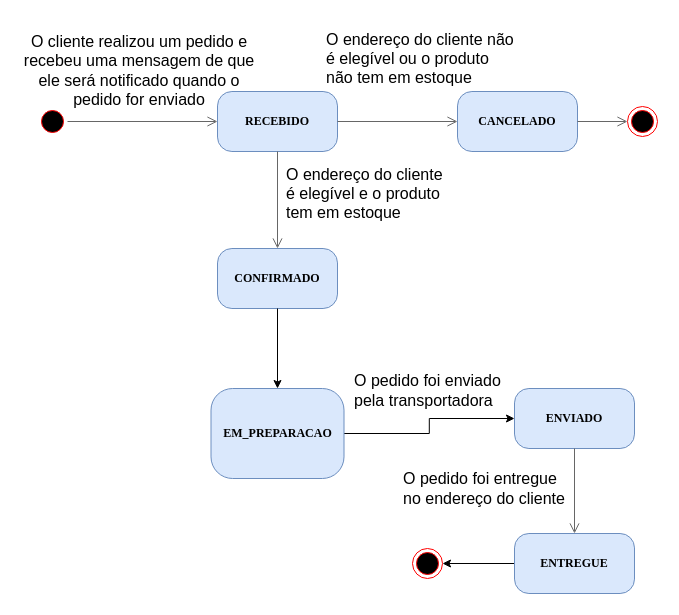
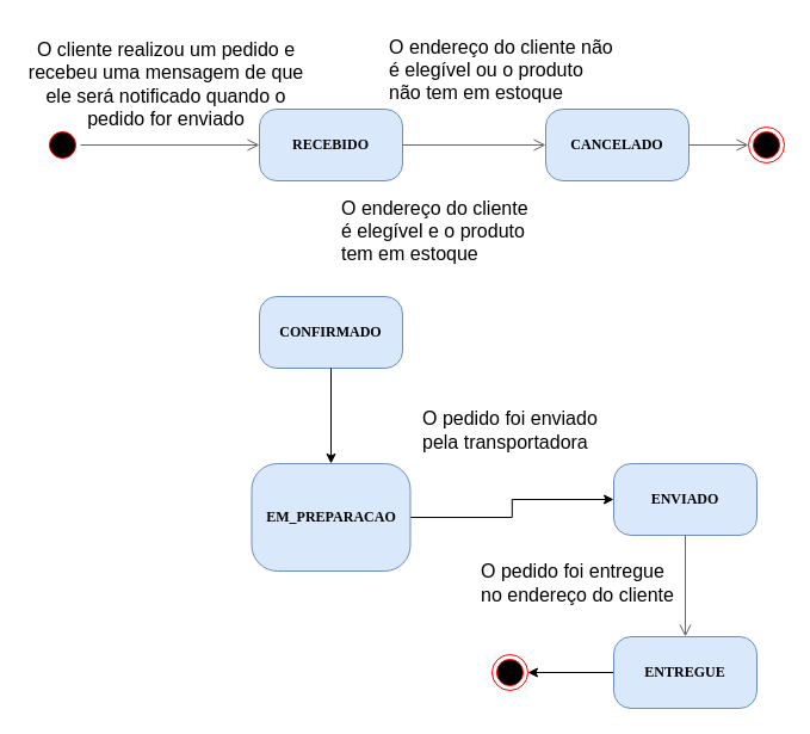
- <mxCell id="7" style="html=1;labelBackgroundColor=none;endArrow=open;endSize=8;fontFamily=Verdana;fontSize=12;align=left;strokeColor=#666666;fillColor=#f5f5f5;entryX=0.5;entryY=0;entryDx=0;entryDy=0;exitX=0.5;exitY=1;exitDx=0;exitDy=0;" edge="1" parent="1" source="4" target="6"><mxGeometry relative="1" as="geometry"><mxPoint x="298" y="151" as="sourcePoint" /><mxPoint x="317" y="131" as="targetPoint" /></mxGeometry></mxCell>
- <mxCell id="18" value="&lt;span style=&quot;font-size: 16px;&quot;&gt;O pedido foi enviado pela transportadora&lt;/span&gt;" style="text;html=1;strokeColor=none;fillColor=none;align=left;verticalAlign=middle;whiteSpace=wrap;rounded=0;" vertex="1" parent="1"><mxGeometry x="352" y="368" width="160" height="43" as="geometry" /></mxCell>
+ <mxCell id="18" value="&lt;span style=&quot;font-size: 16px;&quot;&gt;O pedido foi enviado pela transportadora&lt;/span&gt;" style="text;html=1;strokeColor=none;fillColor=none;align=left;verticalAlign=middle;whiteSpace=wrap;rounded=0;" vertex="1" parent="1"><mxGeometry x="352" y="338" width="160" height="43" as="geometry" /></mxCell>
